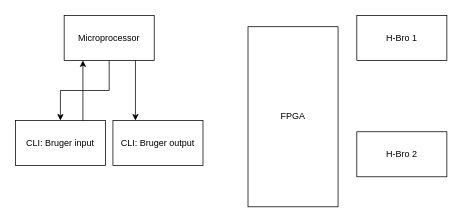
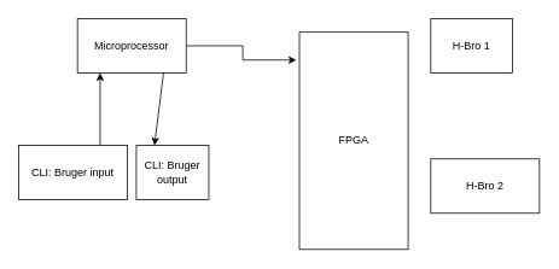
- <mxCell id="9" value="H-Bro 1" style="rounded=0;whiteSpace=wrap;html=1;" vertex="1" parent="1"><mxGeometry x="475" y="20" width="120" height="60" as="geometry" /></mxCell>
+ <mxCell id="9" value="H-Bro 1" style="rounded=0;whiteSpace=wrap;html=1;" vertex="1" parent="1"><mxGeometry x="475" y="20" width="90" height="60" as="geometry" /></mxCell>
- <mxCell id="2" value="" style="edgeStyle=orthogonalEdgeStyle;rounded=0;orthogonalLoop=1;jettySize=auto;html=1;" edge="1" parent="1" source="3" target="4"><mxGeometry relative="1" as="geometry" /></mxCell>
+ <mxCell id="2" value="" style="edgeStyle=orthogonalEdgeStyle;rounded=0;orthogonalLoop=1;jettySize=auto;html=1;entryX=-0.028;entryY=0.128;entryDx=0;entryDy=0;entryPerimeter=0;" edge="1" parent="1" source="3" target="5"><mxGeometry relative="1" as="geometry" /></mxCell>
- <mxCell id="6" value="CLI: Bruger output" style="rounded=0;whiteSpace=wrap;html=1;" vertex="1" parent="1"><mxGeometry x="150" y="160" width="120" height="60" as="geometry" /></mxCell>
+ <mxCell id="6" value="CLI: Bruger output" style="rounded=0;whiteSpace=wrap;html=1;" vertex="1" parent="1"><mxGeometry x="150" y="160" width="80" height="60" as="geometry" /></mxCell>
